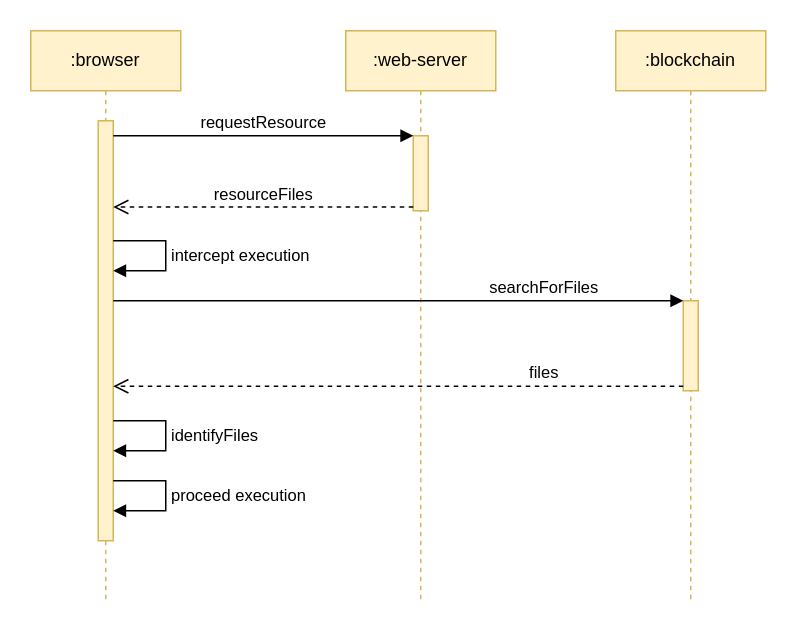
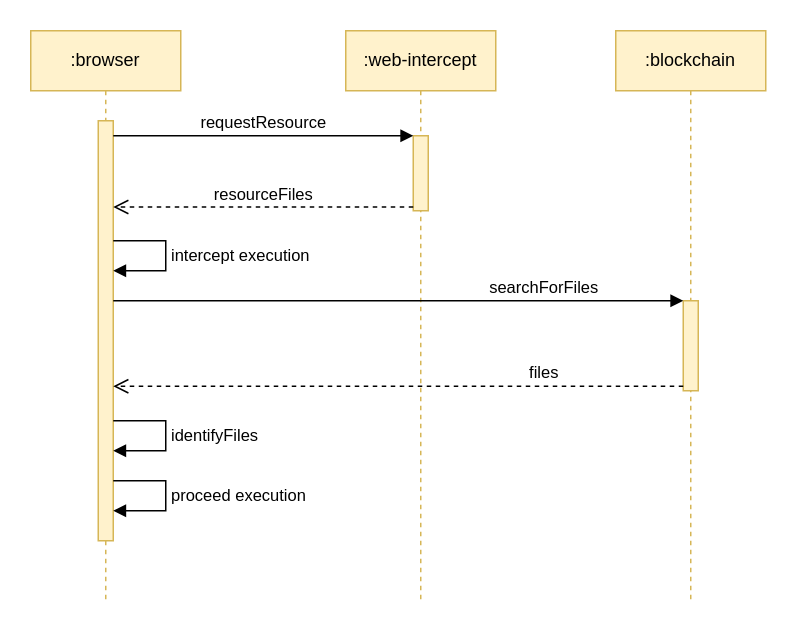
- <mxCell id="7" value=":web-server" style="shape=umlLifeline;perimeter=lifelinePerimeter;whiteSpace=wrap;html=1;container=1;collapsible=0;recursiveResize=0;outlineConnect=0;fillColor=#fff2cc;strokeColor=#d6b656;" vertex="1" parent="1"><mxGeometry x="230" y="20" width="100" height="380" as="geometry" /></mxCell>
+ <mxCell id="7" value=":web-intercept" style="shape=umlLifeline;perimeter=lifelinePerimeter;whiteSpace=wrap;html=1;container=1;collapsible=0;recursiveResize=0;outlineConnect=0;fillColor=#fff2cc;strokeColor=#d6b656;" vertex="1" parent="1"><mxGeometry x="230" y="20" width="100" height="380" as="geometry" /></mxCell>
